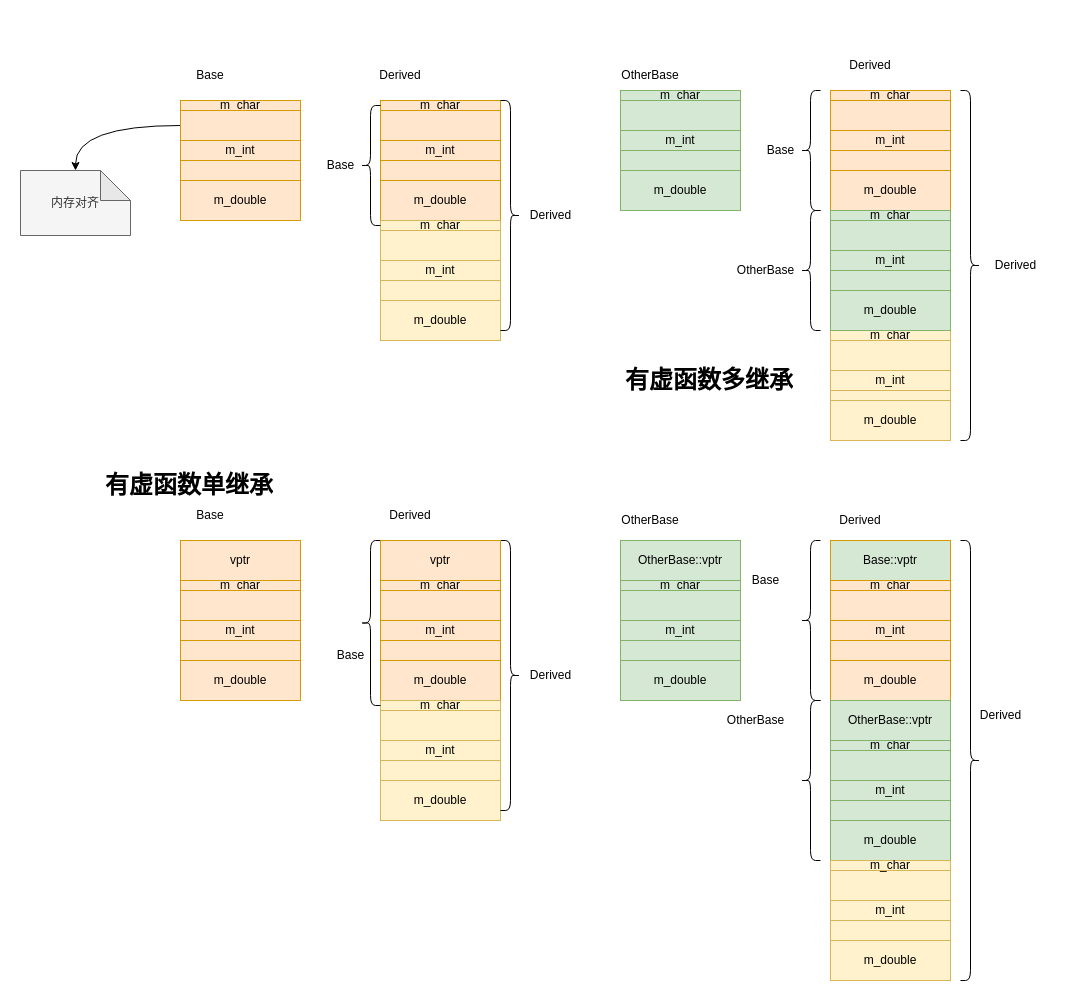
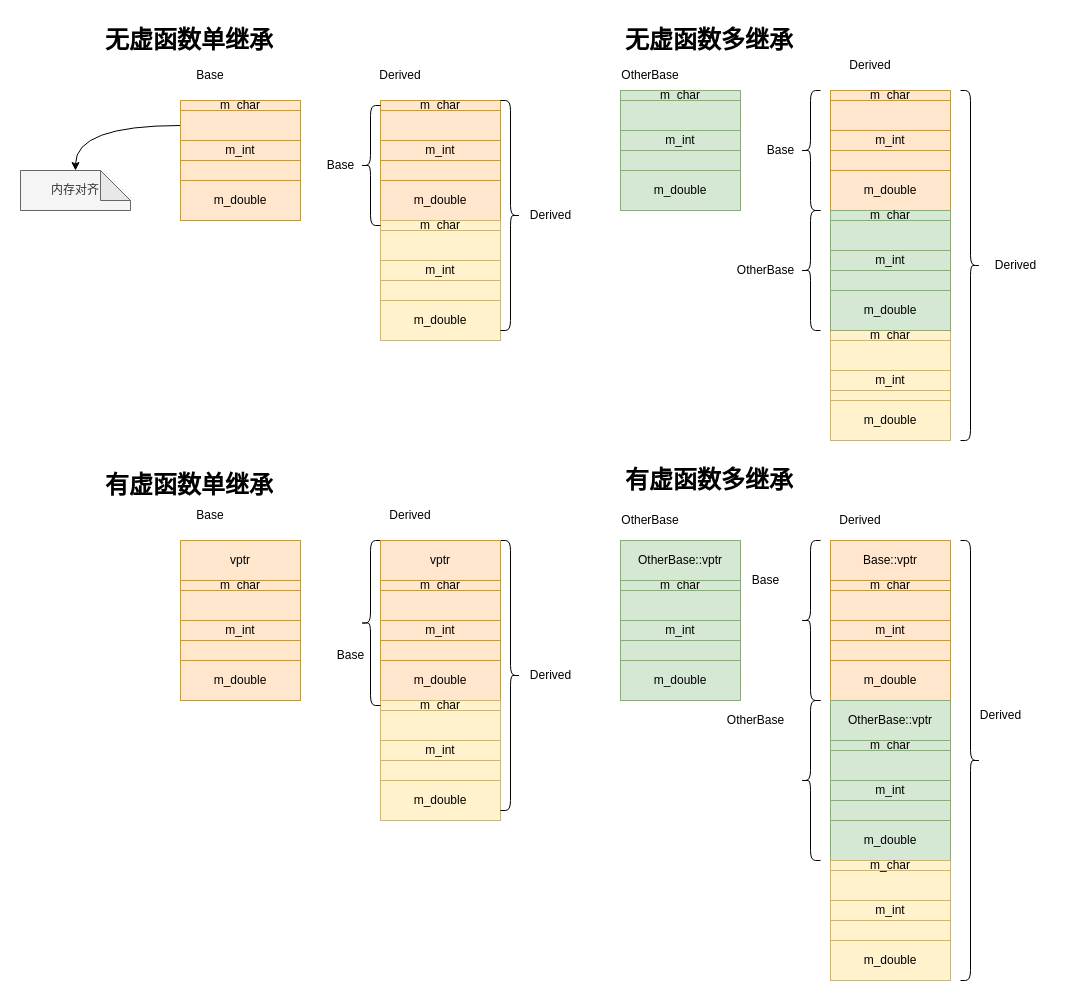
+ <mxCell id="20" value="&lt;h1&gt;无虚函数单继承&lt;/h1&gt;" style="text;html=1;strokeColor=none;fillColor=none;spacing=5;spacingTop=-20;whiteSpace=wrap;overflow=hidden;rounded=0;" vertex="1" parent="1"><mxGeometry width="190" height="40" as="geometry" x="100" y="20" /></mxCell>
+ <mxCell id="21" value="&lt;h1&gt;无虚函数多继承&lt;/h1&gt;" style="text;html=1;strokeColor=none;fillColor=none;spacing=5;spacingTop=-20;whiteSpace=wrap;overflow=hidden;rounded=0;" vertex="1" parent="1"><mxGeometry x="620" width="190" height="40" as="geometry" y="20" /></mxCell>
- <mxCell id="110" value="内存对齐" style="shape=note;whiteSpace=wrap;html=1;backgroundOutline=1;darkOpacity=0.05;fillColor=#f5f5f5;strokeColor=#666666;fontColor=#333333;" vertex="1" parent="1"><mxGeometry x="20" y="170" width="110" height="65" as="geometry" /></mxCell>
+ <mxCell id="110" value="内存对齐" style="shape=note;whiteSpace=wrap;html=1;backgroundOutline=1;darkOpacity=0.05;fillColor=#f5f5f5;strokeColor=#666666;fontColor=#333333;" vertex="1" parent="1"><mxGeometry x="20" y="170" width="110" height="40" as="geometry" /></mxCell>
- <mxCell id="111" value="&lt;h1&gt;有虚函数多继承&lt;/h1&gt;" style="text;html=1;strokeColor=none;fillColor=none;spacing=5;spacingTop=-20;whiteSpace=wrap;overflow=hidden;rounded=0;" vertex="1" parent="1"><mxGeometry x="620" y="360" width="190" height="40" as="geometry" /></mxCell>
+ <mxCell id="111" value="&lt;h1&gt;有虚函数多继承&lt;/h1&gt;" style="text;html=1;strokeColor=none;fillColor=none;spacing=5;spacingTop=-20;whiteSpace=wrap;overflow=hidden;rounded=0;" vertex="1" parent="1"><mxGeometry x="620" y="460" width="190" height="40" as="geometry" /></mxCell>
- <mxCell id="103" value="Base::vptr" style="rounded=0;whiteSpace=wrap;html=1;fillColor=#d5e8d4;strokeColor=#d79b00;" vertex="1" parent="1"><mxGeometry x="830" y="540" width="120" height="40" as="geometry" /></mxCell>
+ <mxCell id="103" value="Base::vptr" style="rounded=0;whiteSpace=wrap;html=1;fillColor=#ffe6cc;strokeColor=#d79b00;" vertex="1" parent="1"><mxGeometry x="830" y="540" width="120" height="40" as="geometry" /></mxCell>
